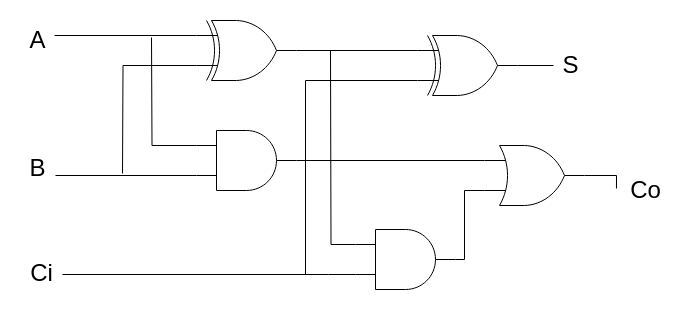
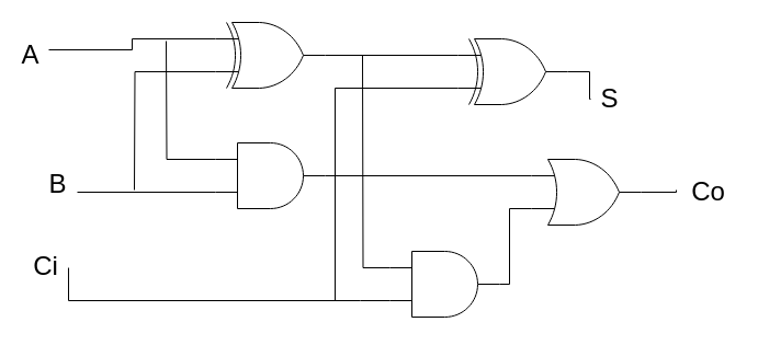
- <mxCell id="10" value="&lt;font size=&quot;5&quot;&gt;A&lt;/font&gt;" style="text;html=1;align=center;verticalAlign=middle;resizable=0;points=[];autosize=1;strokeColor=none;fillColor=none;" parent="1" vertex="1"><mxGeometry x="20" y="20" width="34" height="40" as="geometry" /></mxCell>
+ <mxCell id="10" value="&lt;font size=&quot;5&quot;&gt;A&lt;/font&gt;" style="text;html=1;align=center;verticalAlign=middle;resizable=0;points=[];autosize=1;strokeColor=none;fillColor=none;" parent="1" vertex="1"><mxGeometry x="10" y="30" width="34" height="40" as="geometry" /></mxCell>
- <mxCell id="8" value="&lt;font size=&quot;5&quot;&gt;S&lt;/font&gt;" style="text;html=1;align=center;verticalAlign=middle;resizable=0;points=[];autosize=1;strokeColor=none;fillColor=none;" parent="1" vertex="1"><mxGeometry x="553" y="45" width="34" height="40" as="geometry" /></mxCell>
+ <mxCell id="8" value="&lt;font size=&quot;5&quot;&gt;S&lt;/font&gt;" style="text;html=1;align=center;verticalAlign=middle;resizable=0;points=[];autosize=1;strokeColor=none;fillColor=none;" parent="1" vertex="1"><mxGeometry x="538" y="70" width="34" height="40" as="geometry" /></mxCell>
- <mxCell id="11" value="&lt;font size=&quot;5&quot;&gt;B&lt;/font&gt;" style="text;html=1;align=center;verticalAlign=middle;resizable=0;points=[];autosize=1;strokeColor=none;fillColor=none;" parent="1" vertex="1"><mxGeometry x="20" y="148" width="34" height="40" as="geometry" /></mxCell>
+ <mxCell id="11" value="&lt;font size=&quot;5&quot;&gt;B&lt;/font&gt;" style="text;html=1;align=center;verticalAlign=middle;resizable=0;points=[];autosize=1;strokeColor=none;fillColor=none;" parent="1" vertex="1"><mxGeometry x="35" y="148" width="34" height="40" as="geometry" /></mxCell>
- <mxCell id="9" value="&lt;font size=&quot;5&quot;&gt;Co&lt;/font&gt;" style="text;html=1;align=center;verticalAlign=middle;resizable=0;points=[];autosize=1;strokeColor=none;fillColor=none;" parent="1" vertex="1"><mxGeometry x="620" y="170" width="49" height="40" as="geometry" /></mxCell>
+ <mxCell id="9" value="&lt;font size=&quot;5&quot;&gt;Co&lt;/font&gt;" style="text;html=1;align=center;verticalAlign=middle;resizable=0;points=[];autosize=1;strokeColor=none;fillColor=none;" parent="1" vertex="1"><mxGeometry x="620" y="155" width="49" height="40" as="geometry" /></mxCell>
- <mxCell id="12" value="&lt;font size=&quot;5&quot;&gt;Ci&lt;/font&gt;" style="text;html=1;align=center;verticalAlign=middle;resizable=0;points=[];autosize=1;strokeColor=none;fillColor=none;" parent="1" vertex="1"><mxGeometry x="20" y="253" width="41" height="40" as="geometry" /></mxCell>
+ <mxCell id="12" value="&lt;font size=&quot;5&quot;&gt;Ci&lt;/font&gt;" style="text;html=1;align=center;verticalAlign=middle;resizable=0;points=[];autosize=1;strokeColor=none;fillColor=none;" parent="1" vertex="1"><mxGeometry x="20" y="223" width="41" height="40" as="geometry" /></mxCell>
